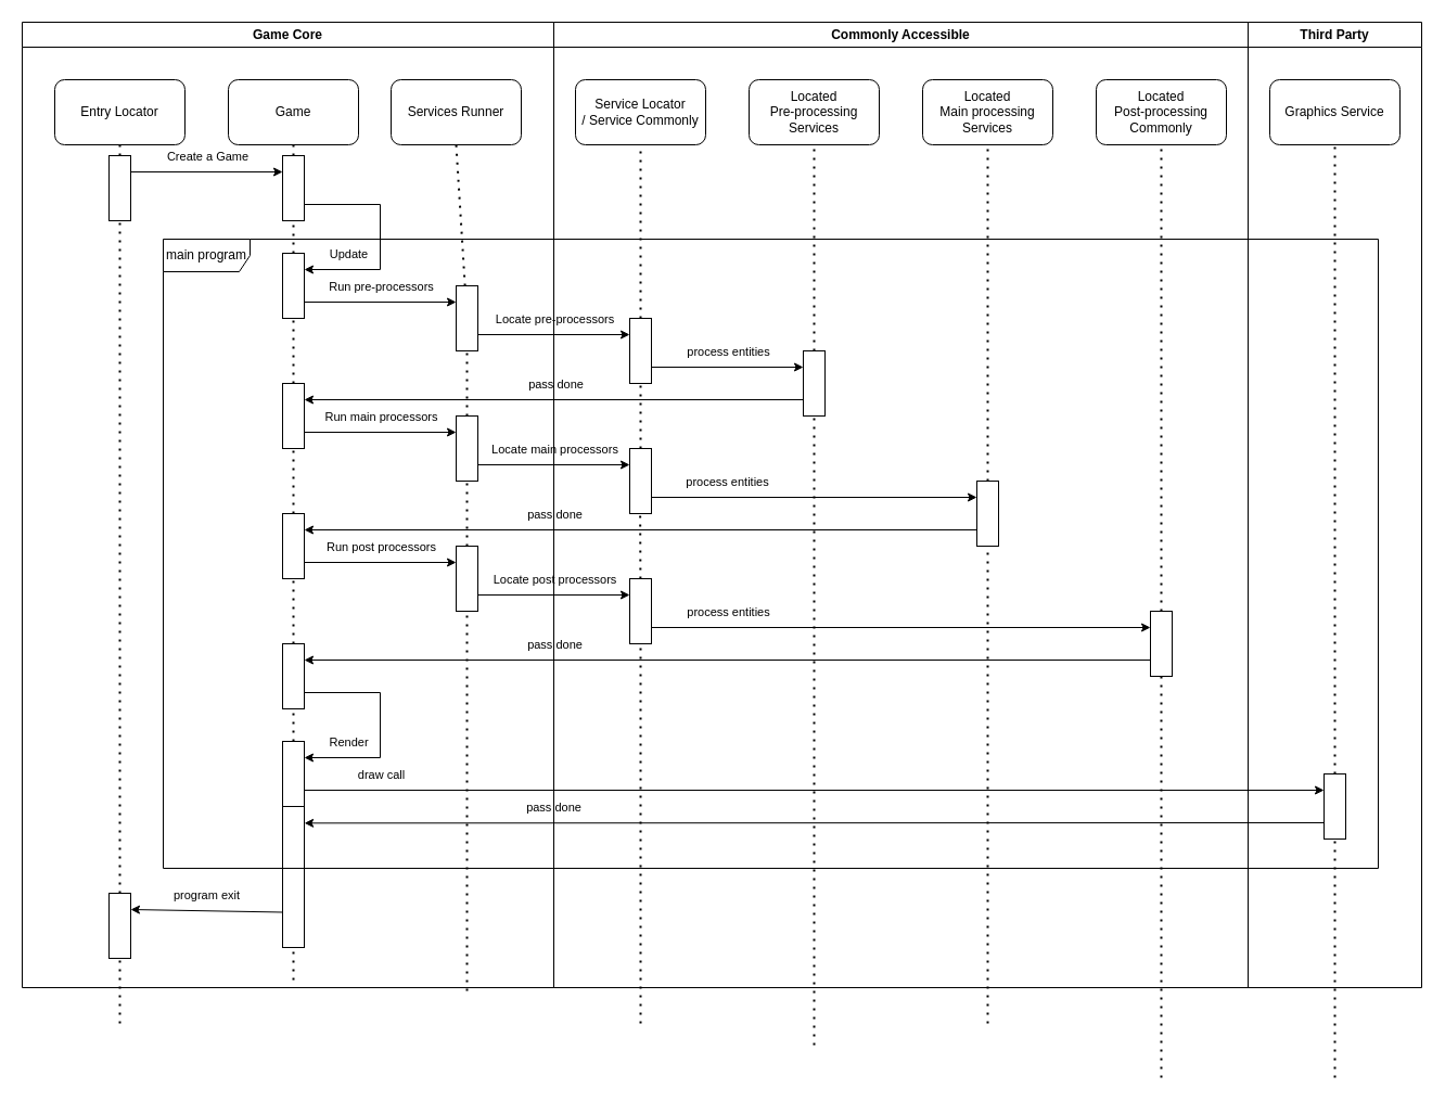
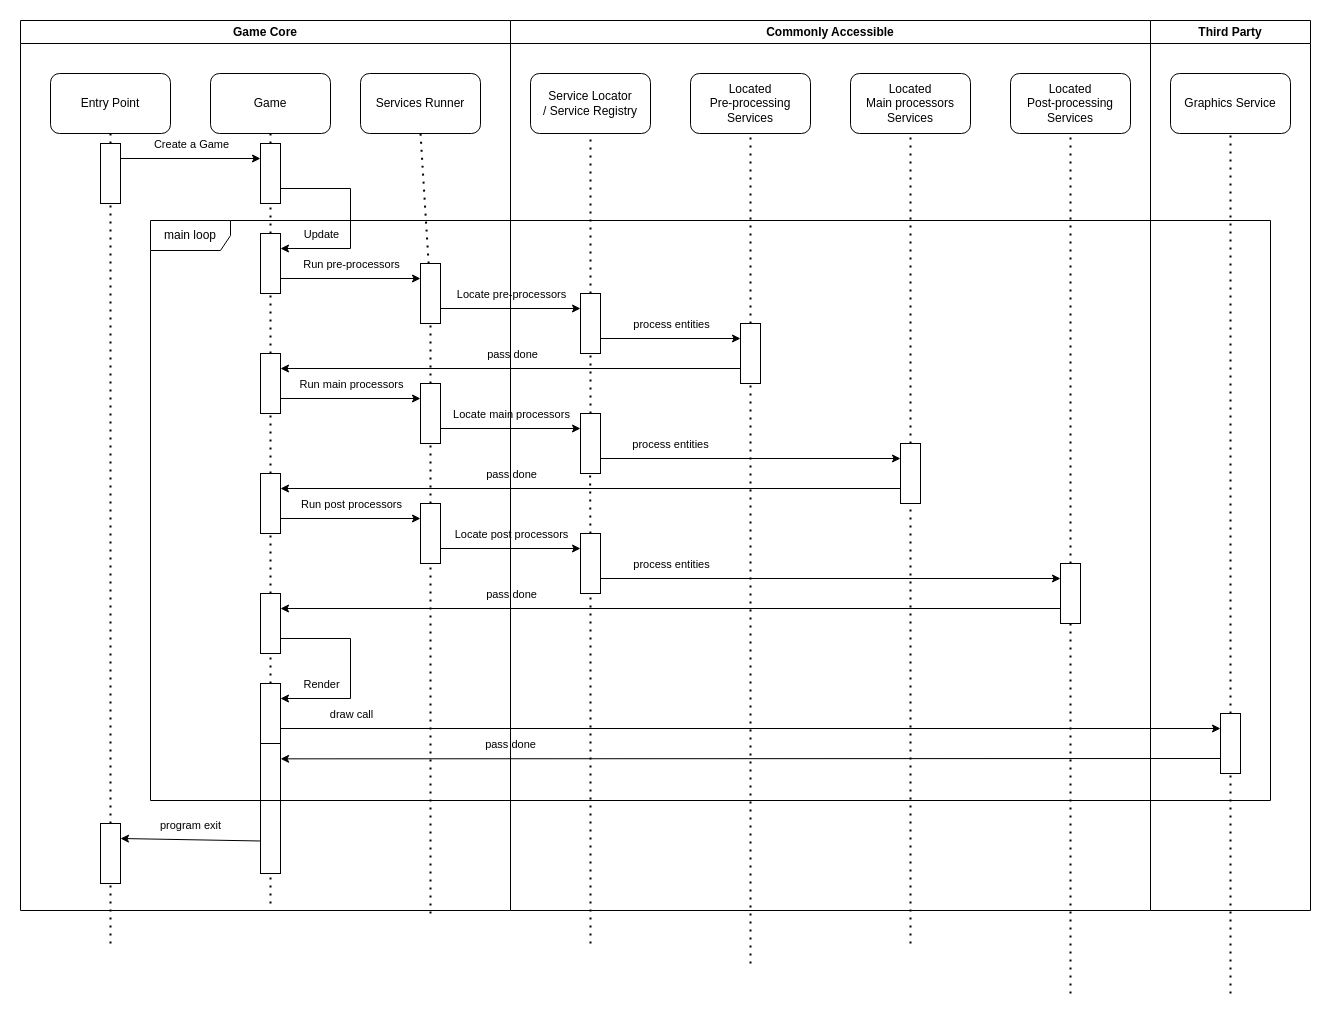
- <mxCell id="4" value="Entry Locator" style="rounded=1;whiteSpace=wrap;html=1;labelBackgroundColor=none;fillColor=none;" vertex="1" parent="1"><mxGeometry x="50" y="73" width="120" height="60" as="geometry" /></mxCell>
+ <mxCell id="4" value="Entry Point" style="rounded=1;whiteSpace=wrap;html=1;labelBackgroundColor=none;fillColor=none;" vertex="1" parent="1"><mxGeometry x="50" y="73" width="120" height="60" as="geometry" /></mxCell>
- <mxCell id="9" value="Service Locator&lt;br&gt;/ Service Commonly" style="rounded=1;whiteSpace=wrap;html=1;labelBackgroundColor=none;fillColor=none;" vertex="1" parent="1"><mxGeometry x="530" y="73" width="120" height="60" as="geometry" /></mxCell>
+ <mxCell id="9" value="Service Locator&lt;br&gt;/ Service Registry" style="rounded=1;whiteSpace=wrap;html=1;labelBackgroundColor=none;fillColor=none;" vertex="1" parent="1"><mxGeometry x="530" y="73" width="120" height="60" as="geometry" /></mxCell>
- <mxCell id="15" value="Located&lt;br&gt;Main processing&lt;br&gt;Services" style="rounded=1;whiteSpace=wrap;html=1;labelBackgroundColor=none;fillColor=none;" vertex="1" parent="1"><mxGeometry x="850" y="73" width="120" height="60" as="geometry" /></mxCell>
+ <mxCell id="15" value="Located&lt;br&gt;Main processors&lt;br&gt;Services" style="rounded=1;whiteSpace=wrap;html=1;labelBackgroundColor=none;fillColor=none;" vertex="1" parent="1"><mxGeometry x="850" y="73" width="120" height="60" as="geometry" /></mxCell>
- <mxCell id="13" value="Located&lt;br&gt;Post-processing&lt;br&gt;Commonly" style="rounded=1;whiteSpace=wrap;html=1;labelBackgroundColor=none;fillColor=none;" vertex="1" parent="1"><mxGeometry x="1010" y="73" width="120" height="60" as="geometry" /></mxCell>
+ <mxCell id="13" value="Located&lt;br&gt;Post-processing&lt;br&gt;Services" style="rounded=1;whiteSpace=wrap;html=1;labelBackgroundColor=none;fillColor=none;" vertex="1" parent="1"><mxGeometry x="1010" y="73" width="120" height="60" as="geometry" /></mxCell>
- <mxCell id="81" value="main program" style="shape=umlFrame;whiteSpace=wrap;html=1;pointerEvents=0;width=80;height=30;" vertex="1" parent="1"><mxGeometry x="150" y="220" width="1120" height="580" as="geometry" /></mxCell>
+ <mxCell id="81" value="main loop" style="shape=umlFrame;whiteSpace=wrap;html=1;pointerEvents=0;width=80;height=30;" vertex="1" parent="1"><mxGeometry x="150" y="220" width="1120" height="580" as="geometry" /></mxCell>
